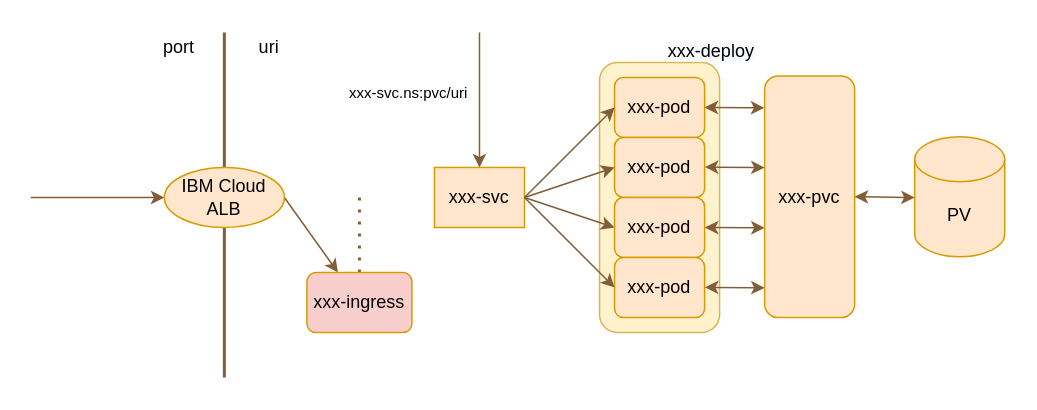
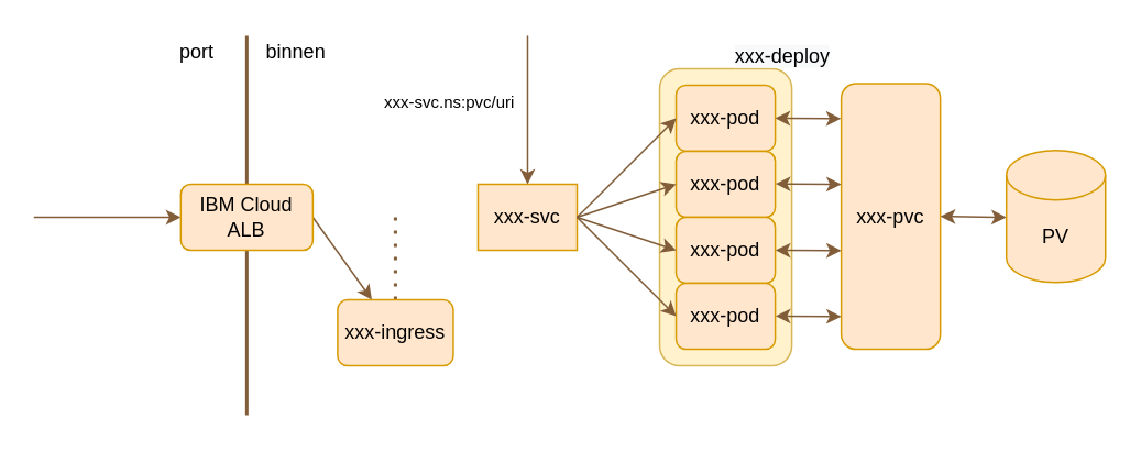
- <mxCell id="27" value="uri" style="text;html=1;strokeColor=none;fillColor=none;align=center;verticalAlign=middle;whiteSpace=wrap;rounded=0;" parent="1" vertex="1"><mxGeometry x="159" y="21" width="40" height="20" as="geometry" /></mxCell>
+ <mxCell id="27" value="binnen" style="text;html=1;strokeColor=none;fillColor=none;align=center;verticalAlign=middle;whiteSpace=wrap;rounded=0;" parent="1" vertex="1"><mxGeometry x="159" y="21" width="40" height="20" as="geometry" /></mxCell>
- <mxCell id="25" value="IBM Cloud&lt;br&gt;ALB" style="ellipse;whiteSpace=wrap;html=1;fillColor=#ffe6cc;strokeColor=#d79b00;" parent="1" vertex="1"><mxGeometry x="109" y="111" width="80" height="40" as="geometry" /></mxCell>
+ <mxCell id="25" value="IBM Cloud&lt;br&gt;ALB" style="rounded=1;whiteSpace=wrap;html=1;fillColor=#ffe6cc;strokeColor=#d79b00;" parent="1" vertex="1"><mxGeometry x="109" y="111" width="80" height="40" as="geometry" /></mxCell>
- <mxCell id="15" value="xxx-ingress" style="rounded=1;whiteSpace=wrap;html=1;fillColor=#f8cecc;strokeColor=#d79b00;" parent="1" vertex="1"><mxGeometry x="204" y="181" width="70" height="40" as="geometry" /></mxCell>
+ <mxCell id="15" value="xxx-ingress" style="rounded=1;whiteSpace=wrap;html=1;fillColor=#ffe6cc;strokeColor=#d79b00;" parent="1" vertex="1"><mxGeometry x="204" y="181" width="70" height="40" as="geometry" /></mxCell>
